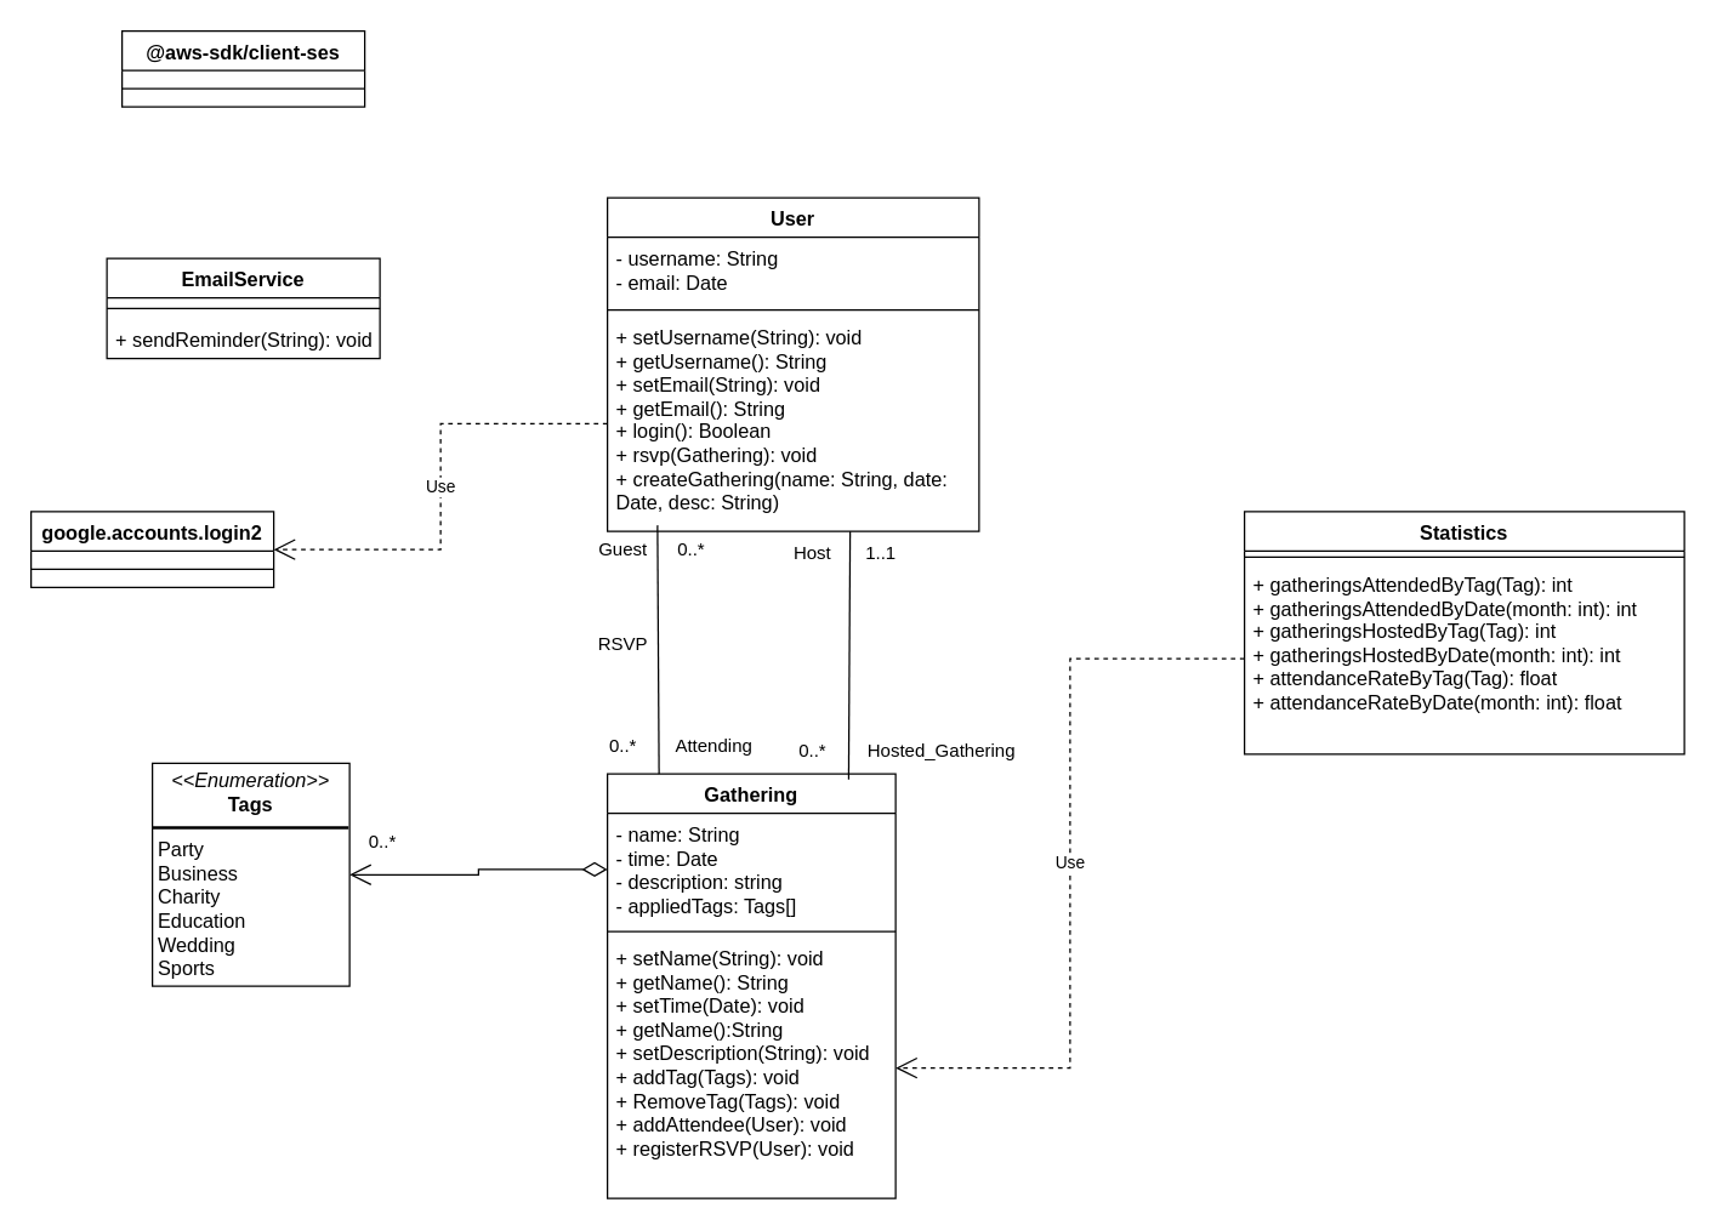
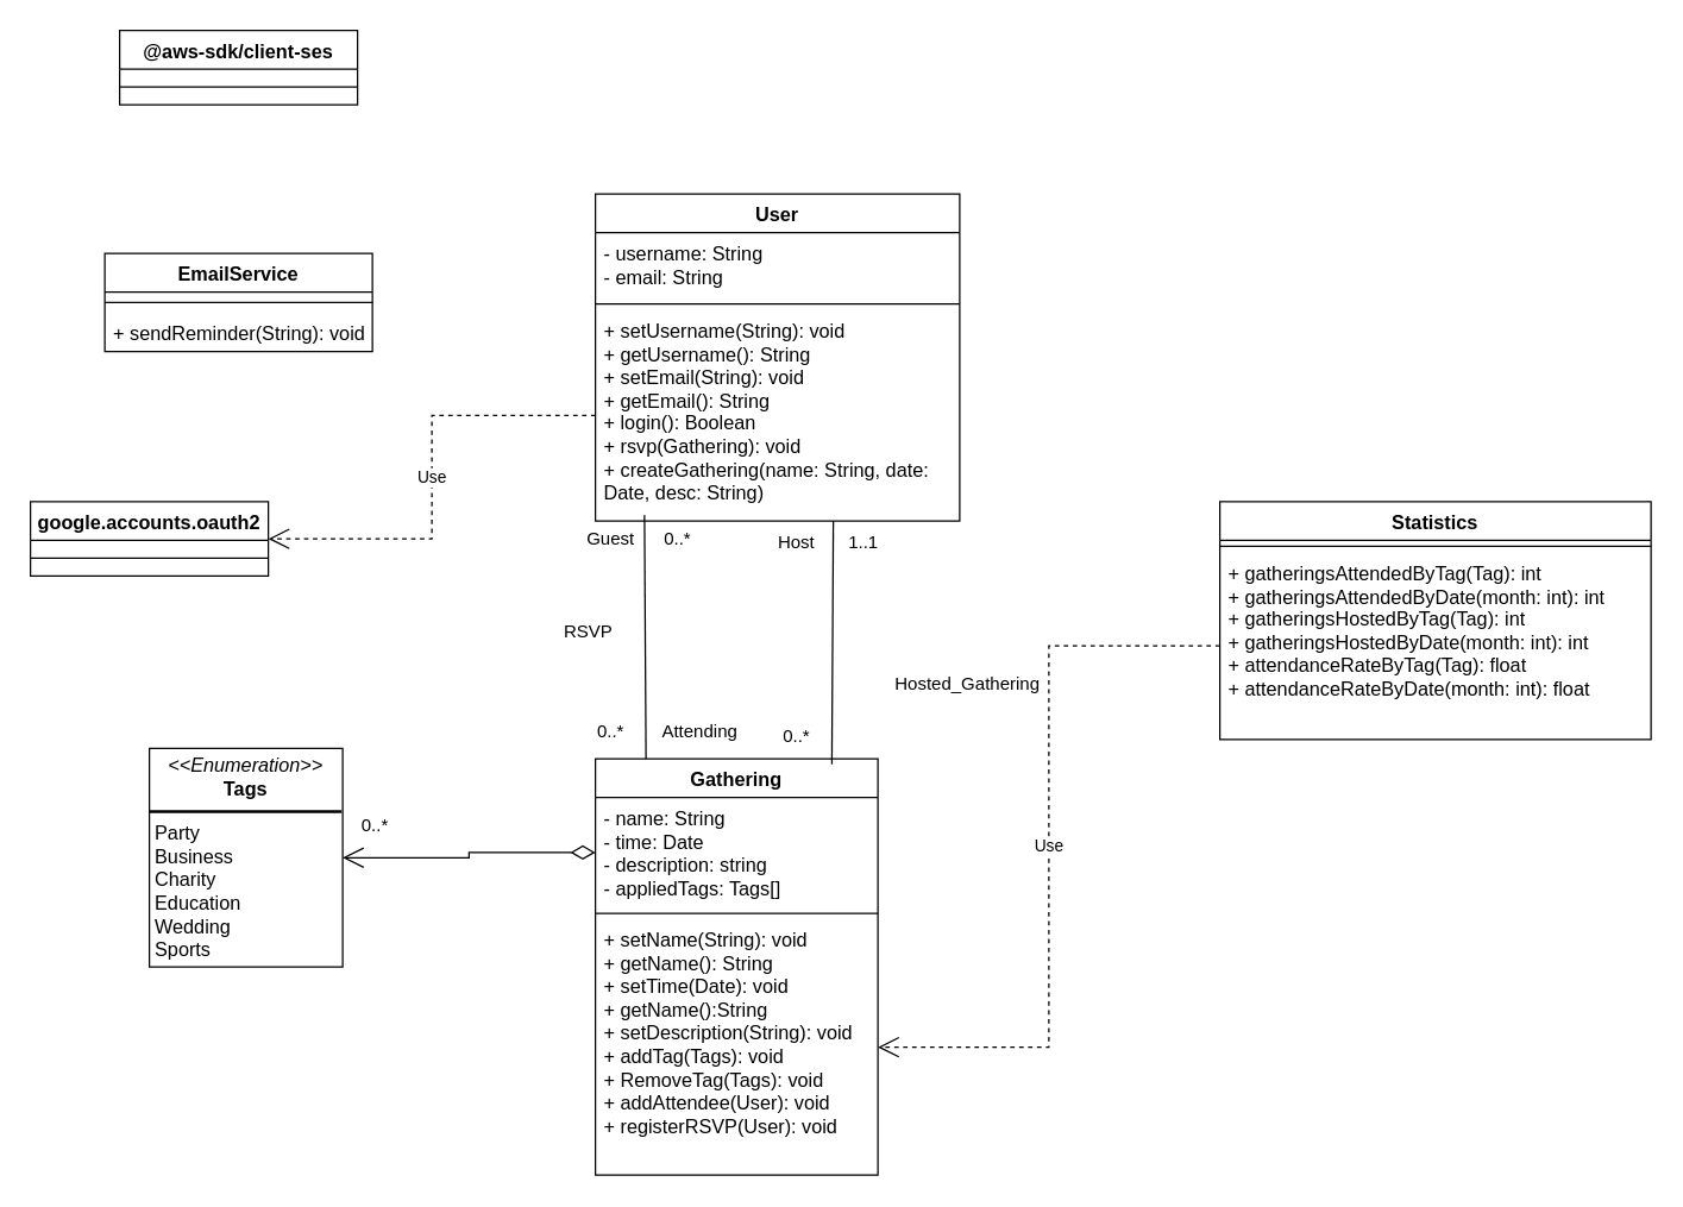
- <mxCell id="7" value="- username: String&lt;div&gt;- email: Date&lt;/div&gt;" style="text;strokeColor=none;fillColor=none;align=left;verticalAlign=top;spacingLeft=4;spacingRight=4;overflow=hidden;rotatable=0;points=[[0,0.5],[1,0.5]];portConstraint=eastwest;whiteSpace=wrap;html=1;fontSize=13;" parent="6" vertex="1"><mxGeometry y="26" width="245" height="44" as="geometry" /></mxCell>
+ <mxCell id="7" value="- username: String&lt;div&gt;- email: String&lt;/div&gt;" style="text;strokeColor=none;fillColor=none;align=left;verticalAlign=top;spacingLeft=4;spacingRight=4;overflow=hidden;rotatable=0;points=[[0,0.5],[1,0.5]];portConstraint=eastwest;whiteSpace=wrap;html=1;fontSize=13;" parent="6" vertex="1"><mxGeometry y="26" width="245" height="44" as="geometry" /></mxCell>
- <mxCell id="11" value="google.accounts.login2" style="swimlane;fontStyle=1;align=center;verticalAlign=top;childLayout=stackLayout;horizontal=1;startSize=26;horizontalStack=0;resizeParent=1;resizeParentMax=0;resizeLast=0;collapsible=1;marginBottom=0;whiteSpace=wrap;html=1;fontSize=13;" parent="1" vertex="1"><mxGeometry x="20" y="337" width="160" height="50" as="geometry" /></mxCell>
+ <mxCell id="11" value="google.accounts.oauth2" style="swimlane;fontStyle=1;align=center;verticalAlign=top;childLayout=stackLayout;horizontal=1;startSize=26;horizontalStack=0;resizeParent=1;resizeParentMax=0;resizeLast=0;collapsible=1;marginBottom=0;whiteSpace=wrap;html=1;fontSize=13;" parent="1" vertex="1"><mxGeometry x="20" y="337" width="160" height="50" as="geometry" /></mxCell>
- <mxCell id="24" value="RSVP" style="text;html=1;align=center;verticalAlign=middle;resizable=0;points=[];autosize=1;strokeColor=none;fillColor=none;" parent="1" vertex="1"><mxGeometry x="380" y="410" width="60" height="30" as="geometry" /></mxCell>
+ <mxCell id="24" value="RSVP" style="text;html=1;align=center;verticalAlign=middle;resizable=0;points=[];autosize=1;strokeColor=none;fillColor=none;" parent="1" vertex="1"><mxGeometry x="365" y="410" width="60" height="30" as="geometry" /></mxCell>
- <mxCell id="17" value="Hosted_Gathering" style="text;html=1;align=center;verticalAlign=middle;resizable=0;points=[];autosize=1;strokeColor=none;fillColor=none;" parent="1" vertex="1"><mxGeometry x="560" y="480" width="120" height="30" as="geometry" /></mxCell>
+ <mxCell id="17" value="Hosted_Gathering" style="text;html=1;align=center;verticalAlign=middle;resizable=0;points=[];autosize=1;strokeColor=none;fillColor=none;" parent="1" vertex="1"><mxGeometry x="590" y="445" width="120" height="30" as="geometry" /></mxCell>
